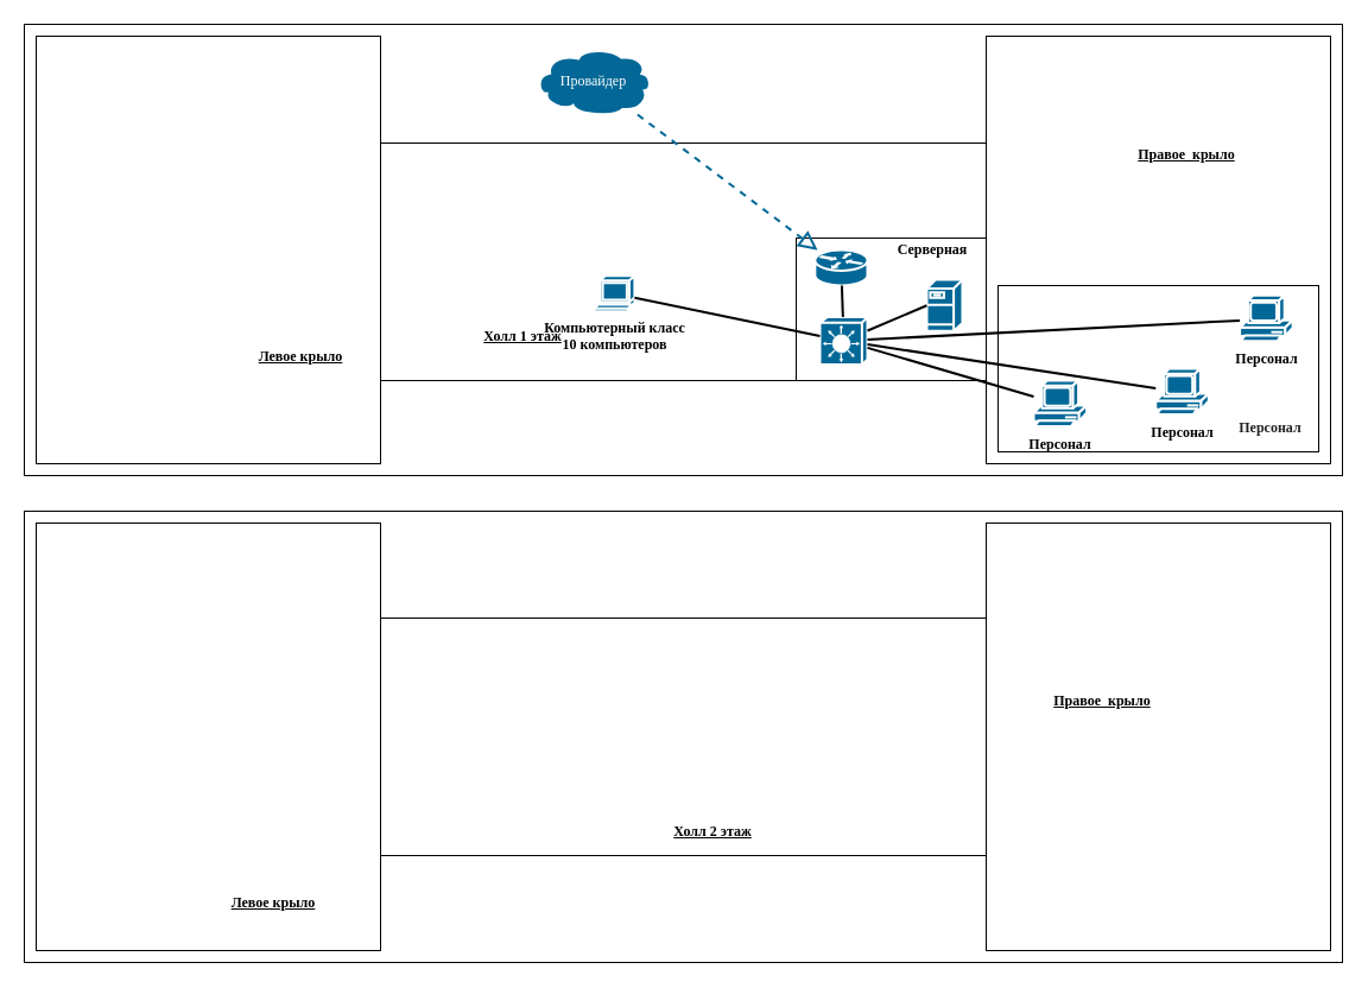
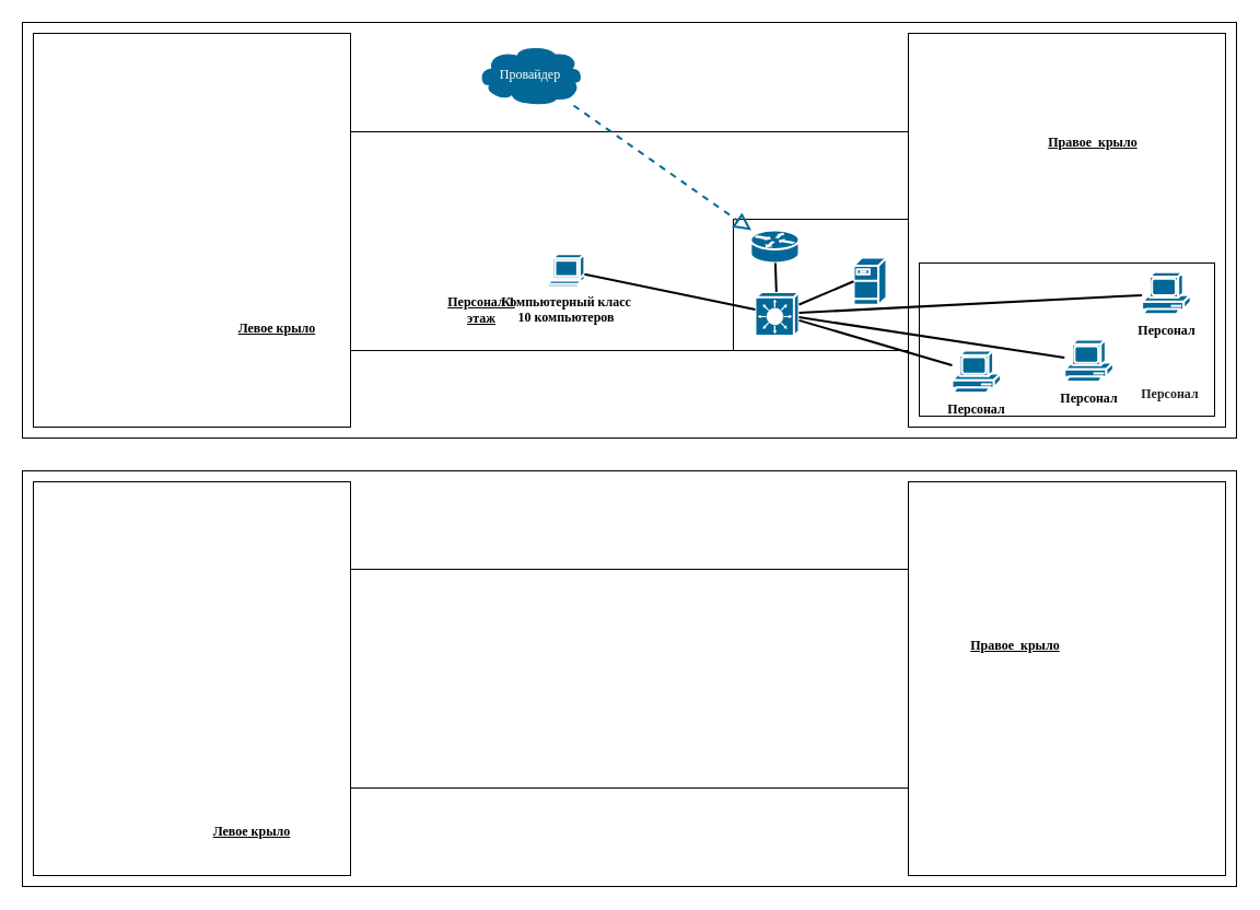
- <mxCell id="34" value="&lt;font color=&quot;#ffffff&quot;&gt;Провайдер&lt;/font&gt;" style="shape=mxgraph.cisco.storage.cloud;html=1;pointerEvents=1;dashed=0;strokeColor=#ffffff;strokeWidth=2;verticalLabelPosition=middle;verticalAlign=middle;align=center;outlineConnect=0;fontFamily=Times New Roman;labelPosition=center;fillColor=#036897;" vertex="1" parent="1"><mxGeometry x="450" y="40" width="98.26" height="56" as="geometry" /></mxCell>
+ <mxCell id="34" value="&lt;font color=&quot;#ffffff&quot;&gt;Провайдер&lt;/font&gt;" style="shape=mxgraph.cisco.storage.cloud;html=1;pointerEvents=1;dashed=0;strokeColor=#ffffff;strokeWidth=2;verticalLabelPosition=middle;verticalAlign=middle;align=center;outlineConnect=0;fontFamily=Times New Roman;labelPosition=center;fillColor=#036897;" vertex="1" parent="1"><mxGeometry x="435" y="40" width="98.26" height="56" as="geometry" /></mxCell>
- <mxCell id="11" value="Серверная" style="text;html=1;strokeColor=none;fillColor=none;align=center;verticalAlign=middle;whiteSpace=wrap;rounded=0;fontFamily=Times New Roman;fontStyle=1" parent="1" vertex="1"><mxGeometry x="740" y="200" width="90" height="20" as="geometry" /></mxCell>
- <mxCell id="15" value="Холл 1 этаж" style="text;html=1;strokeColor=none;fillColor=none;align=center;verticalAlign=middle;whiteSpace=wrap;rounded=0;fontFamily=Times New Roman;fontStyle=5" parent="1" vertex="1"><mxGeometry x="400" y="263.26" width="80" height="40" as="geometry" /></mxCell>
+ <mxCell id="15" value="Персонал 1 этаж" style="text;html=1;strokeColor=none;fillColor=none;align=center;verticalAlign=middle;whiteSpace=wrap;rounded=0;fontFamily=Times New Roman;fontStyle=5" parent="1" vertex="1"><mxGeometry x="400" y="263.26" width="80" height="40" as="geometry" /></mxCell>
- <mxCell id="22" value="Холл 2 этаж" style="text;html=1;strokeColor=none;fillColor=none;align=center;verticalAlign=middle;whiteSpace=wrap;rounded=0;fontFamily=Times New Roman;fontStyle=5" parent="1" vertex="1"><mxGeometry x="560" y="680" width="80" height="40" as="geometry" /></mxCell>
